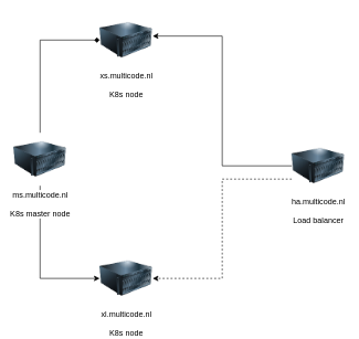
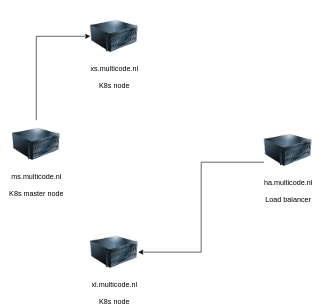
- <mxCell id="9" style="edgeStyle=orthogonalEdgeStyle;rounded=0;orthogonalLoop=1;jettySize=auto;html=1;exitX=0;exitY=0.5;exitDx=0;exitDy=0;entryX=1;entryY=0.425;entryDx=0;entryDy=0;entryPerimeter=0;" edge="1" parent="1" source="8" target="2"><mxGeometry relative="1" as="geometry" /></mxCell>
- <mxCell id="4" style="edgeStyle=orthogonalEdgeStyle;rounded=0;orthogonalLoop=1;jettySize=auto;html=1;exitX=0.5;exitY=0;exitDx=0;exitDy=0;entryX=0;entryY=0.5;entryDx=0;entryDy=0;endArrow=diamond;" edge="1" parent="1" source="6" target="2"><mxGeometry relative="1" as="geometry" /></mxCell>
+ <mxCell id="4" style="edgeStyle=orthogonalEdgeStyle;rounded=0;orthogonalLoop=1;jettySize=auto;html=1;exitX=0.5;exitY=0;exitDx=0;exitDy=0;entryX=0;entryY=0.5;entryDx=0;entryDy=0;" edge="1" parent="1" source="6" target="2"><mxGeometry relative="1" as="geometry" /></mxCell>
- <mxCell id="7" style="edgeStyle=orthogonalEdgeStyle;rounded=0;orthogonalLoop=1;jettySize=auto;html=1;exitX=0;exitY=0.75;exitDx=0;exitDy=0;entryX=1;entryY=0.5;entryDx=0;entryDy=0;dashed=1;" edge="1" parent="1" source="8" target="3"><mxGeometry relative="1" as="geometry" /></mxCell>
+ <mxCell id="7" style="edgeStyle=orthogonalEdgeStyle;rounded=0;orthogonalLoop=1;jettySize=auto;html=1;exitX=0;exitY=0.75;exitDx=0;exitDy=0;entryX=1;entryY=0.5;entryDx=0;entryDy=0;" edge="1" parent="1" source="8" target="3"><mxGeometry relative="1" as="geometry" /></mxCell>
- <mxCell id="5" style="edgeStyle=orthogonalEdgeStyle;rounded=0;orthogonalLoop=1;jettySize=auto;html=1;exitX=0.5;exitY=1;exitDx=0;exitDy=0;entryX=0;entryY=0.5;entryDx=0;entryDy=0;" edge="1" parent="1" source="6" target="3"><mxGeometry relative="1" as="geometry" /></mxCell>
